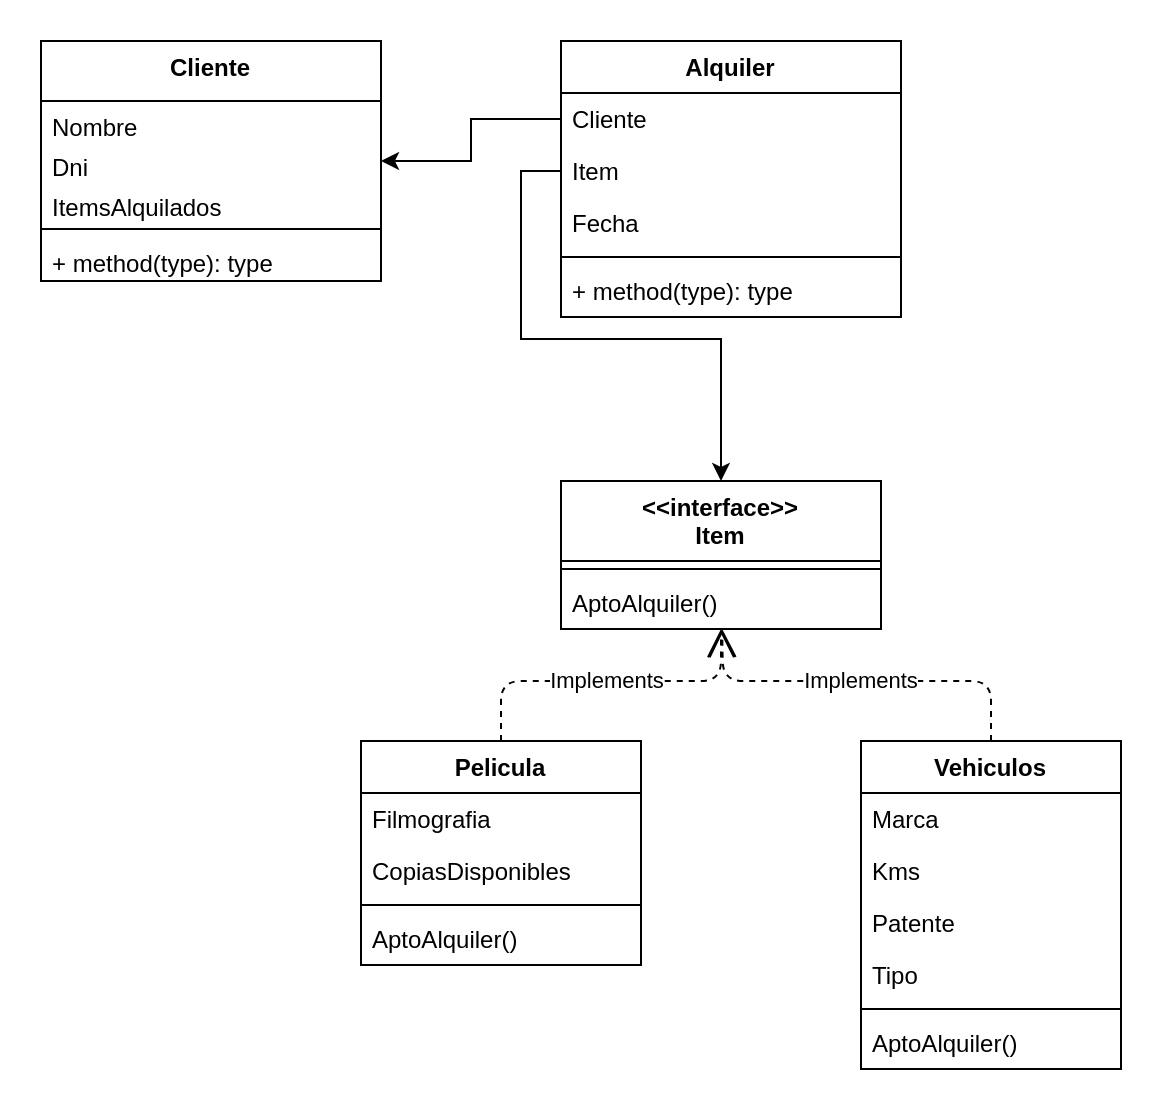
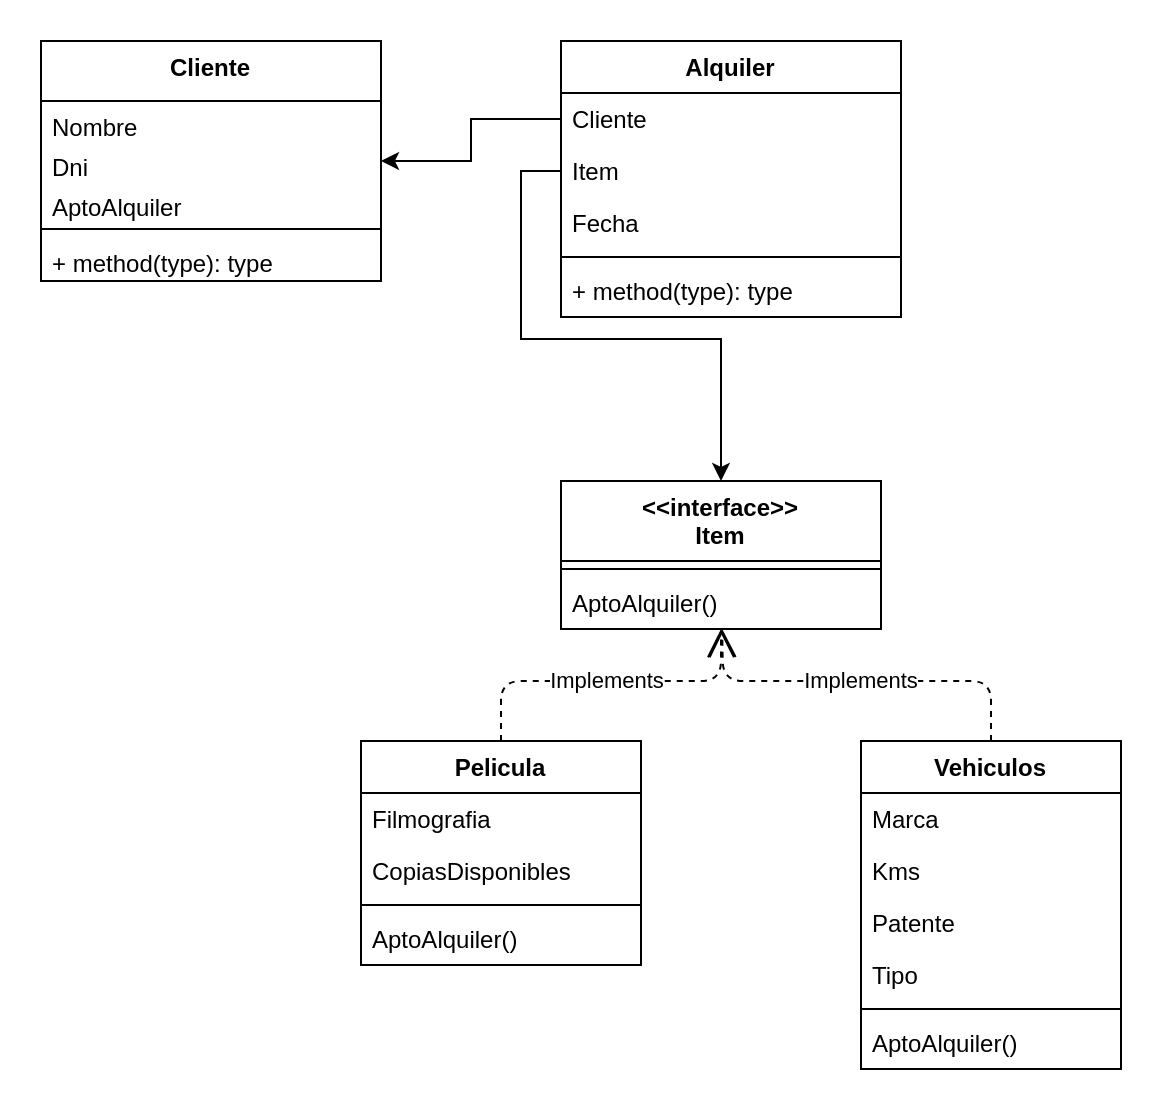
- <mxCell id="5" value="ItemsAlquilados" style="text;strokeColor=none;fillColor=none;align=left;verticalAlign=top;spacingLeft=4;spacingRight=4;overflow=hidden;rotatable=0;points=[[0,0.5],[1,0.5]];portConstraint=eastwest;" vertex="1" parent="2"><mxGeometry y="70" width="170" height="20" as="geometry" /></mxCell>
+ <mxCell id="5" value="AptoAlquiler" style="text;strokeColor=none;fillColor=none;align=left;verticalAlign=top;spacingLeft=4;spacingRight=4;overflow=hidden;rotatable=0;points=[[0,0.5],[1,0.5]];portConstraint=eastwest;" vertex="1" parent="2"><mxGeometry y="70" width="170" height="20" as="geometry" /></mxCell>
